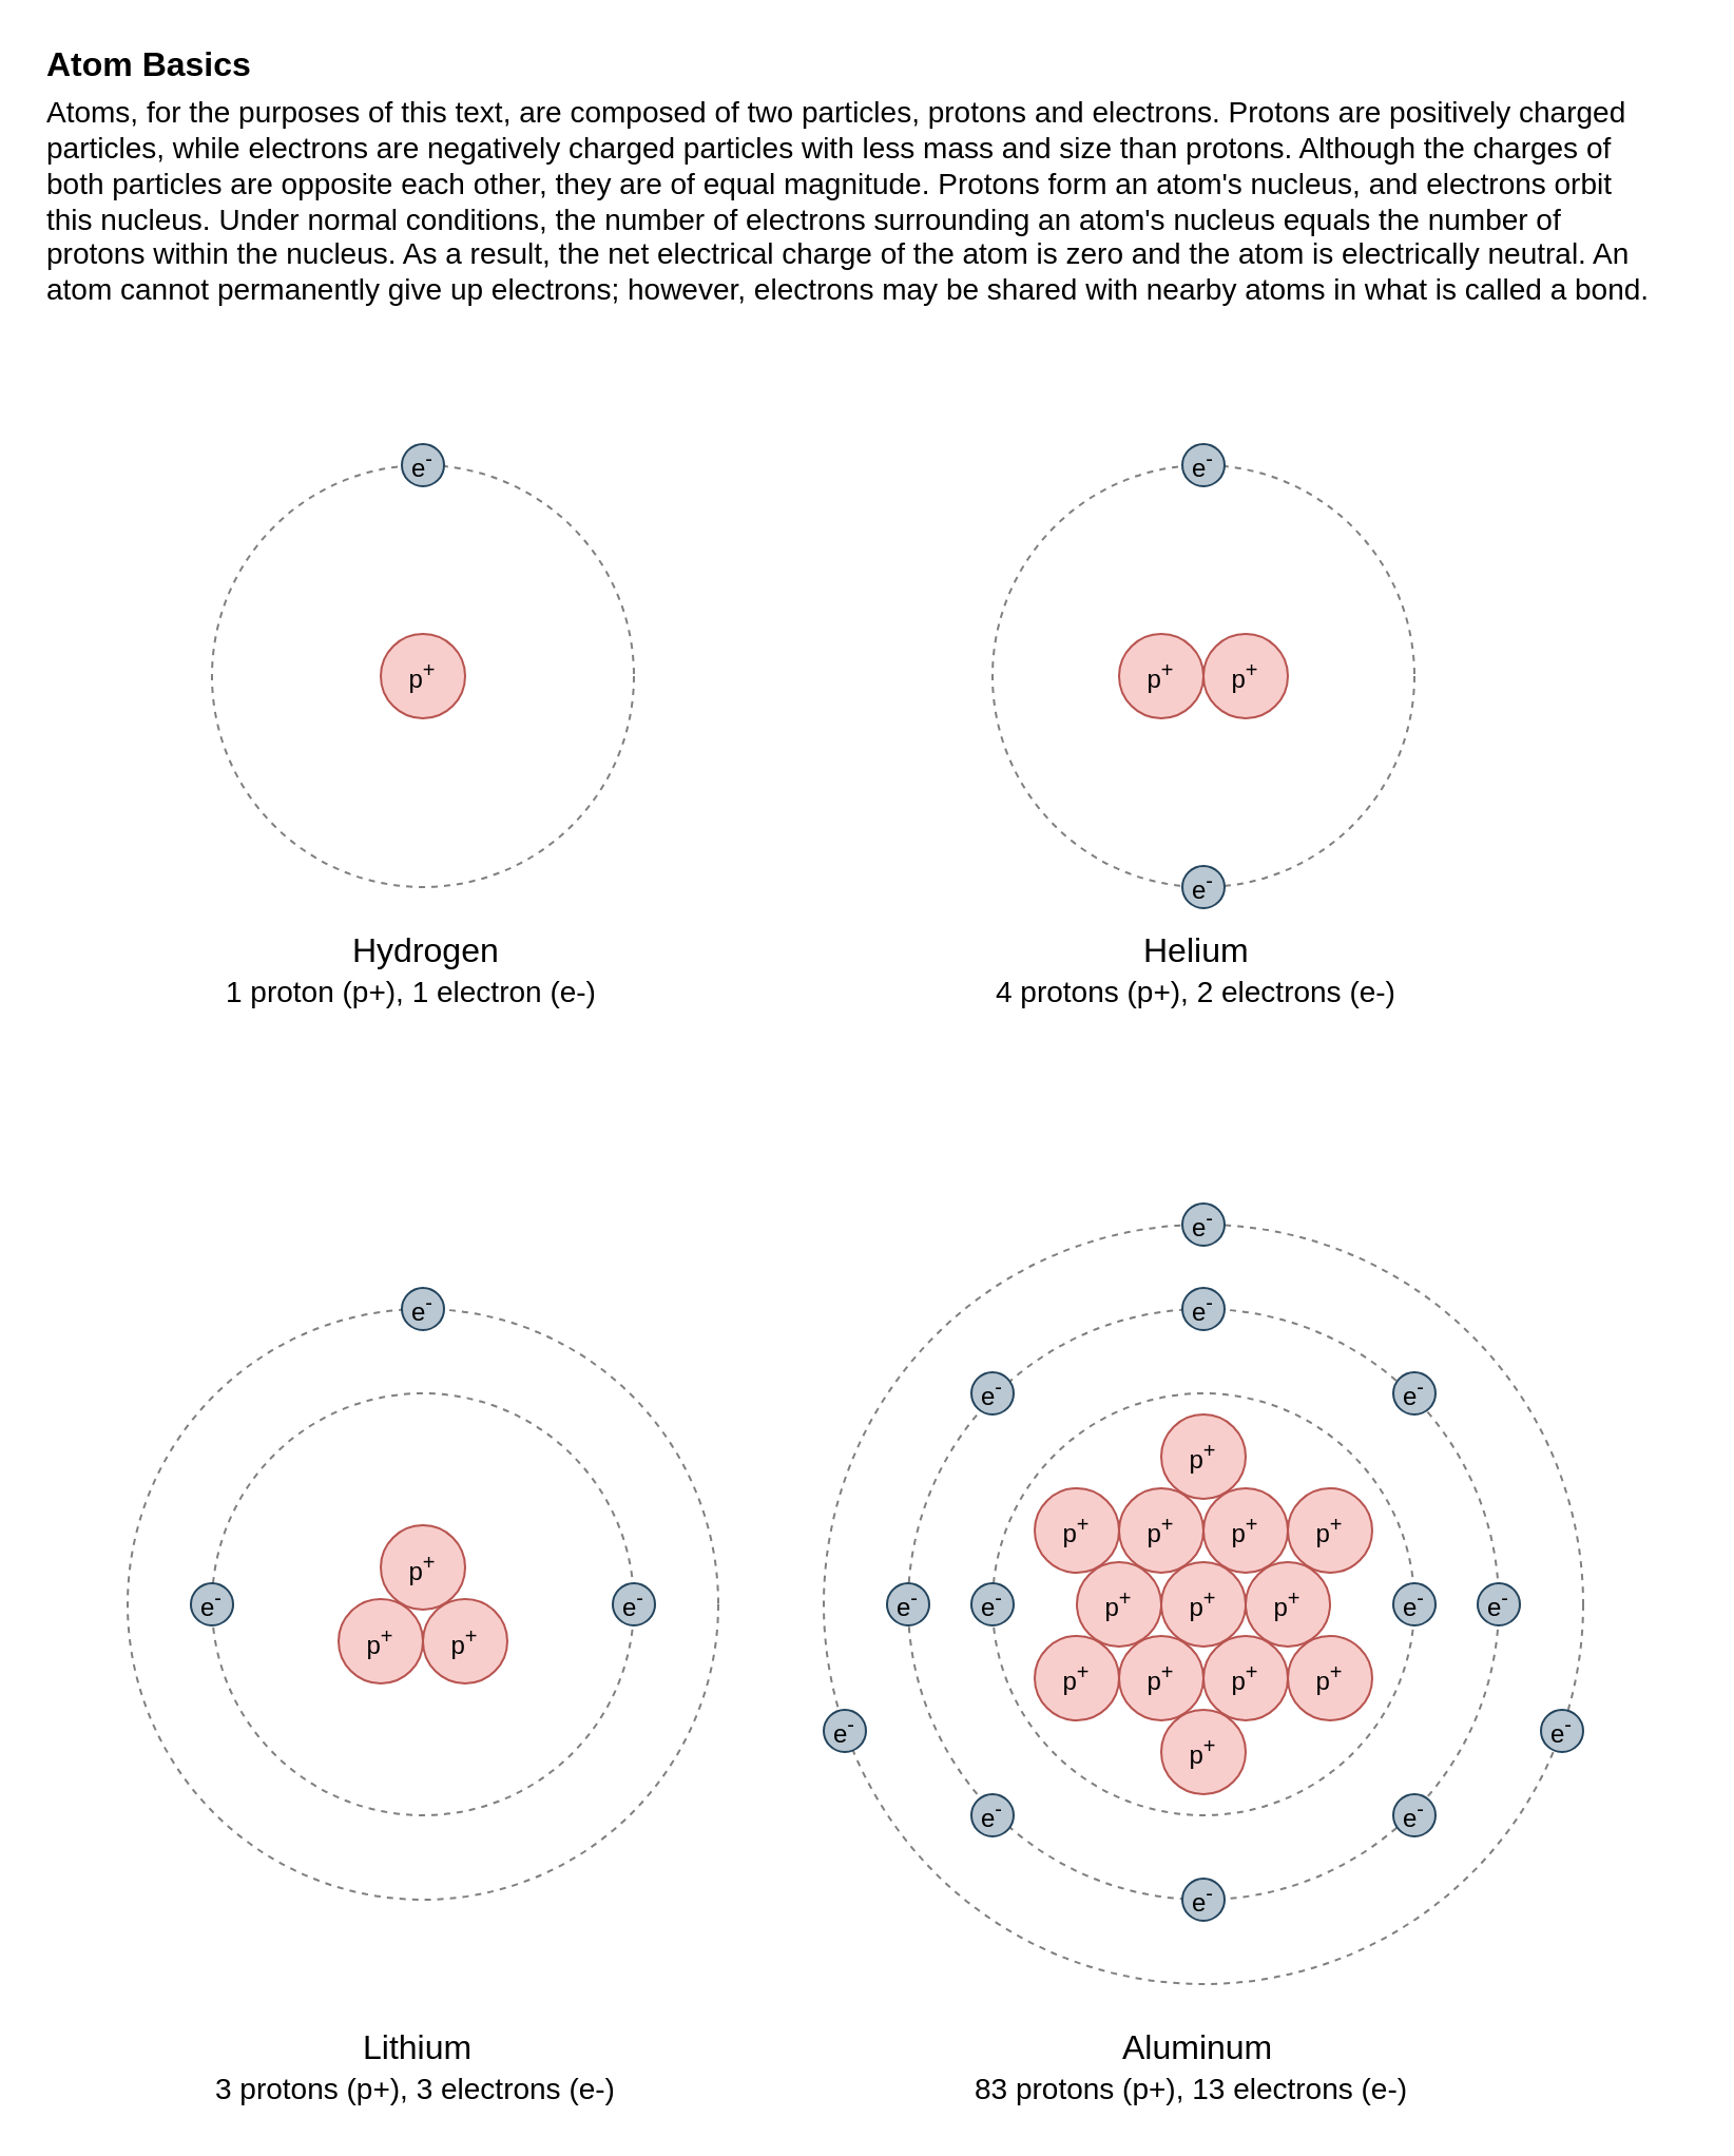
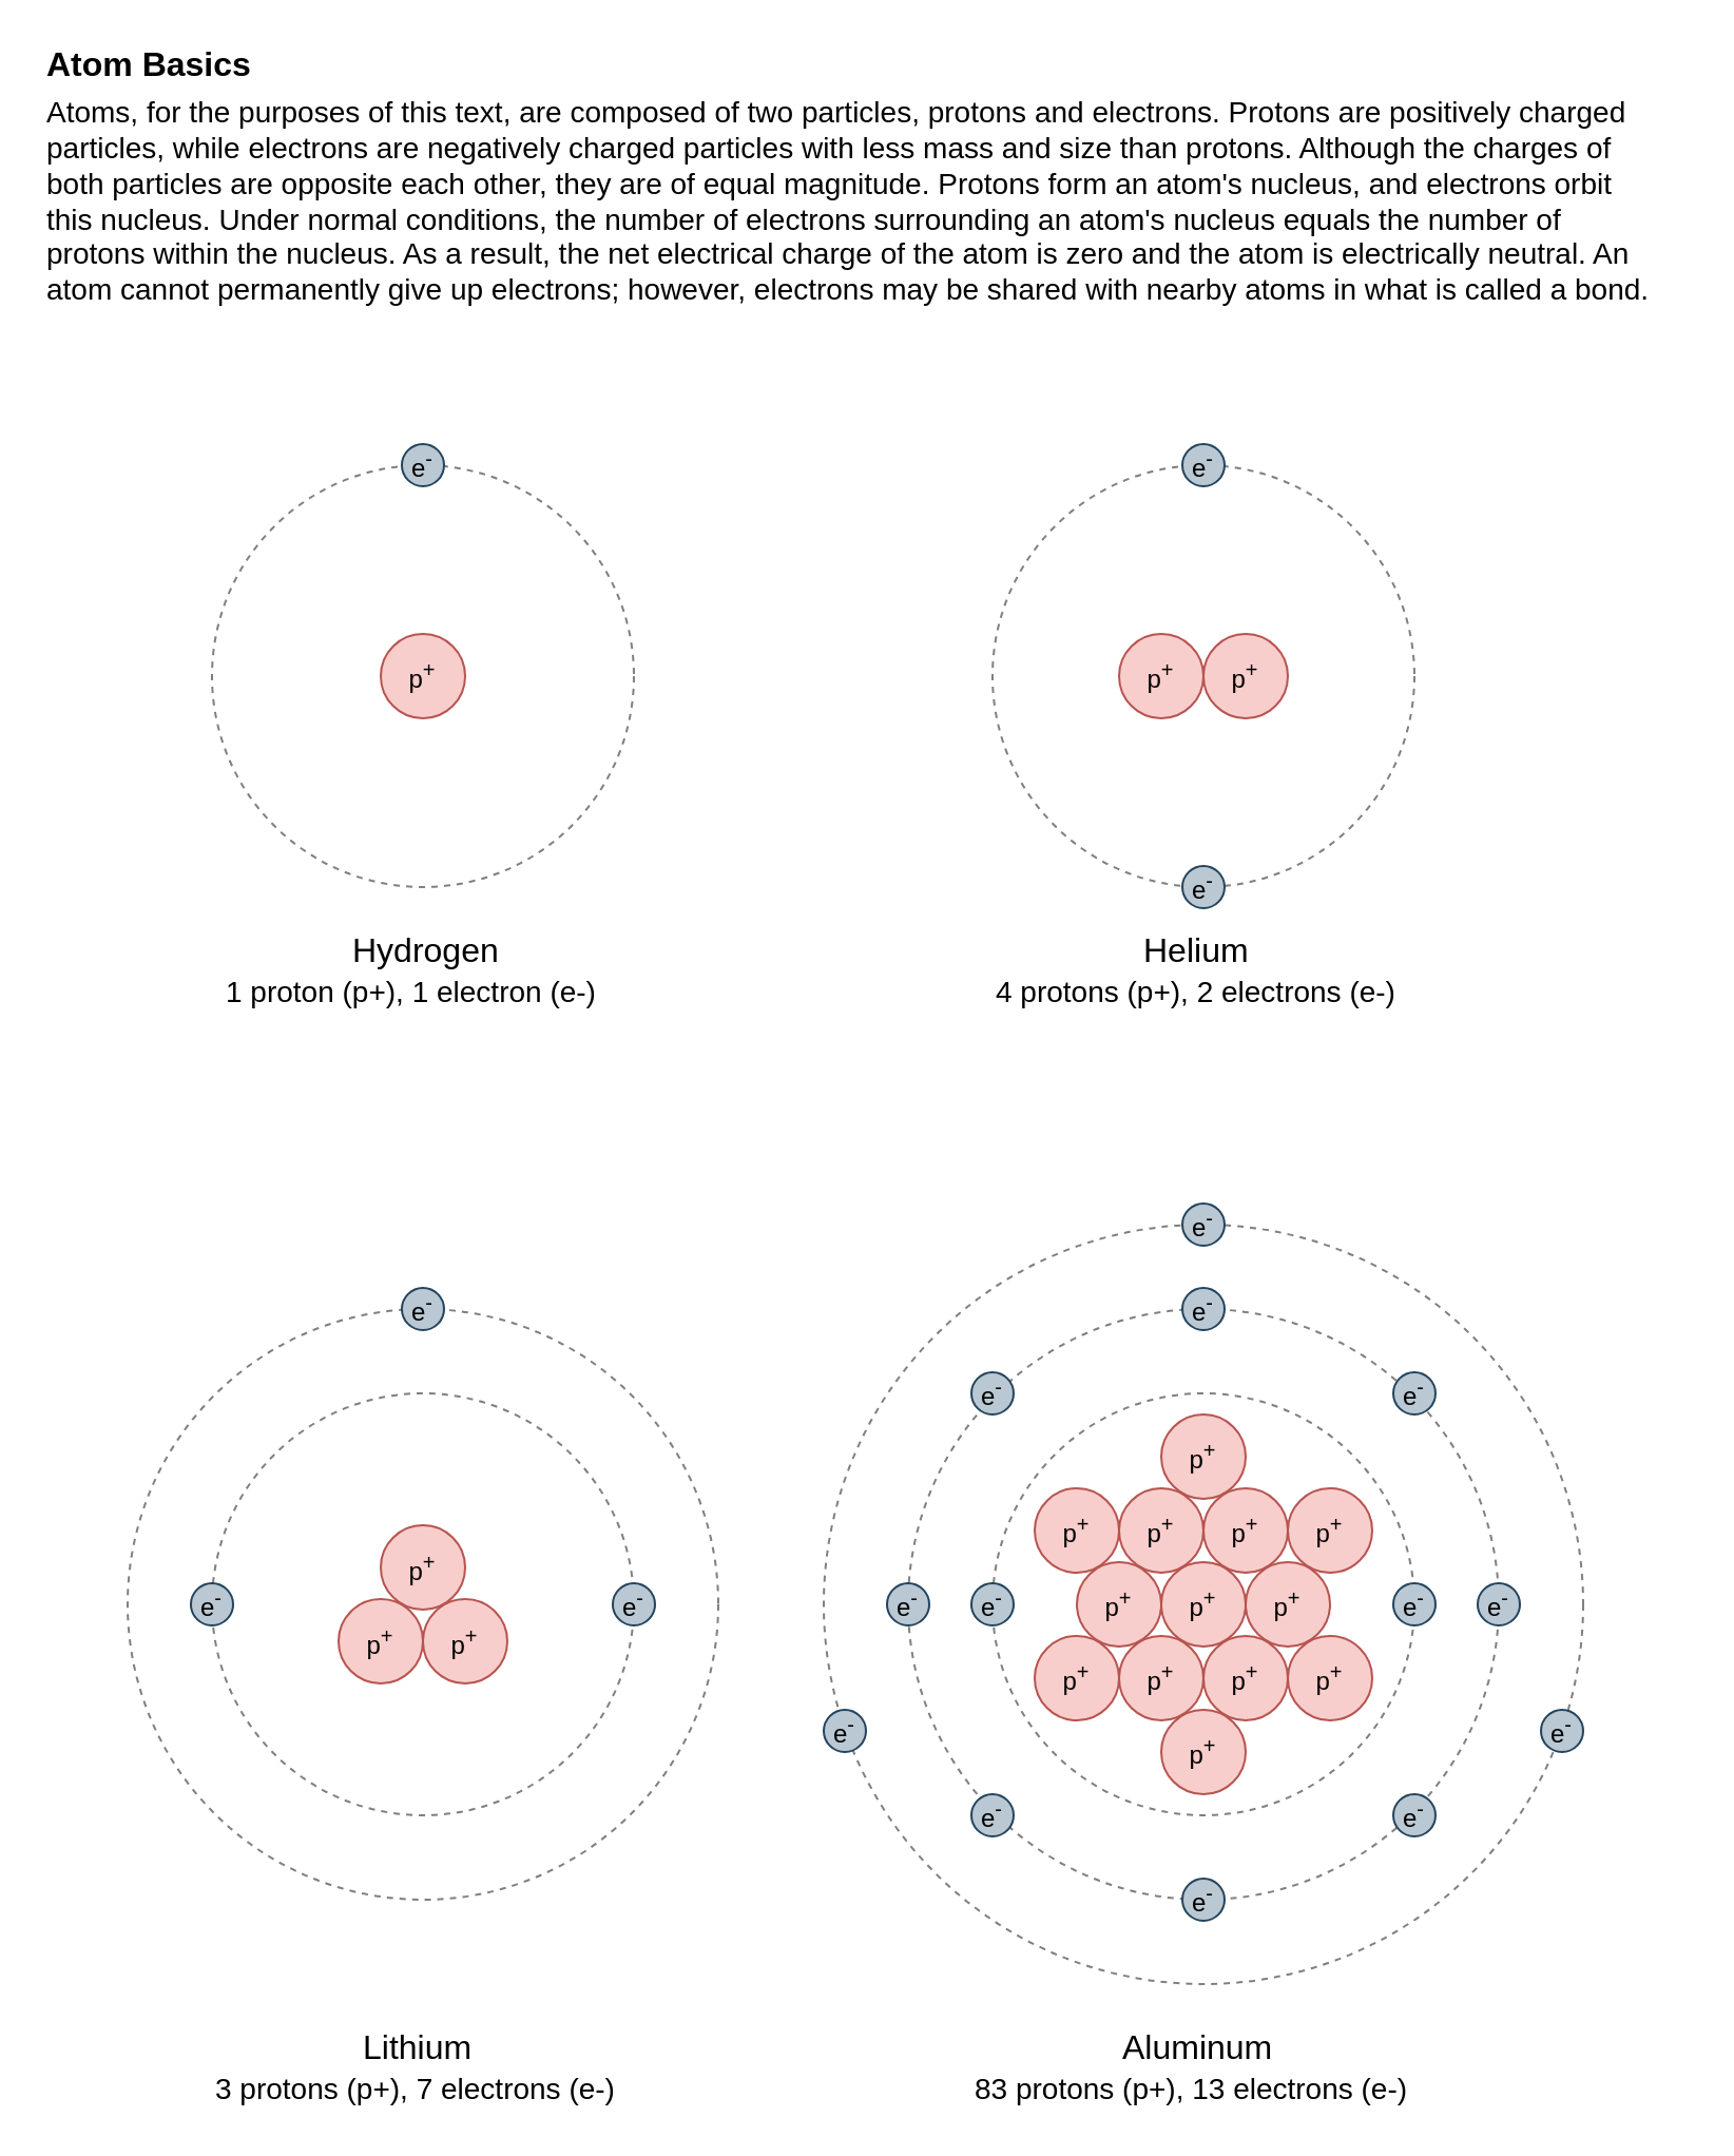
- <mxCell id="55" value="&lt;font color=&quot;#000000&quot; style=&quot;font-size: 14px&quot;&gt;&lt;span style=&quot;font-size: 14px&quot;&gt;3 protons (p+), 3 electrons (e-)&lt;/span&gt;&lt;/font&gt;" style="text;html=1;align=left;verticalAlign=middle;resizable=0;points=[];autosize=1;strokeColor=none;fontColor=#FFFFFF;fontSize=14;" vertex="1" parent="1"><mxGeometry x="100" y="980" width="200" height="20" as="geometry" /></mxCell>
+ <mxCell id="55" value="&lt;font color=&quot;#000000&quot; style=&quot;font-size: 14px&quot;&gt;&lt;span style=&quot;font-size: 14px&quot;&gt;3 protons (p+), 7 electrons (e-)&lt;/span&gt;&lt;/font&gt;" style="text;html=1;align=left;verticalAlign=middle;resizable=0;points=[];autosize=1;strokeColor=none;fontColor=#FFFFFF;fontSize=14;" vertex="1" parent="1"><mxGeometry x="100" y="980" width="200" height="20" as="geometry" /></mxCell>
